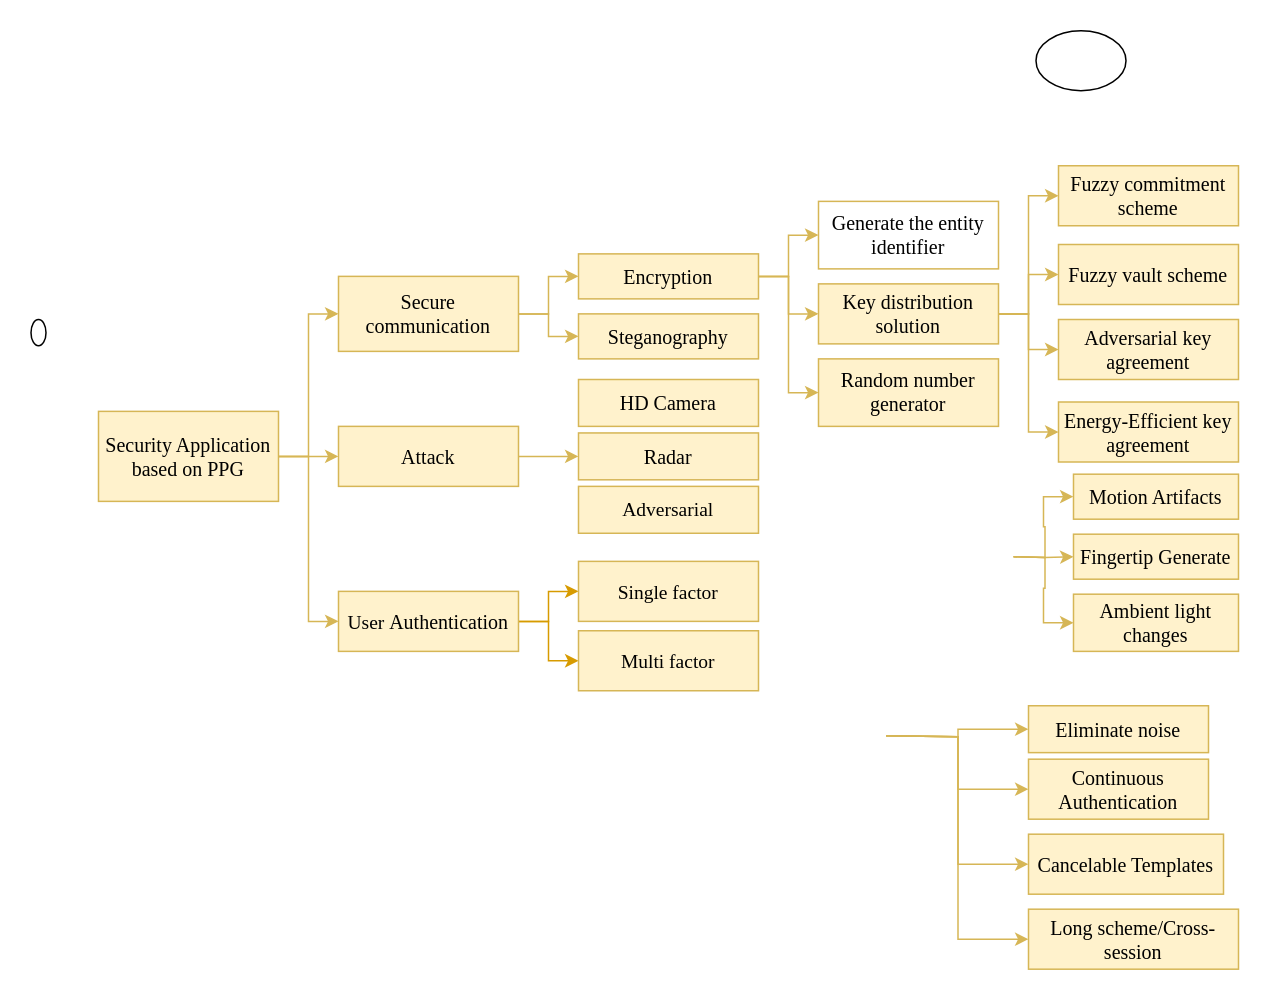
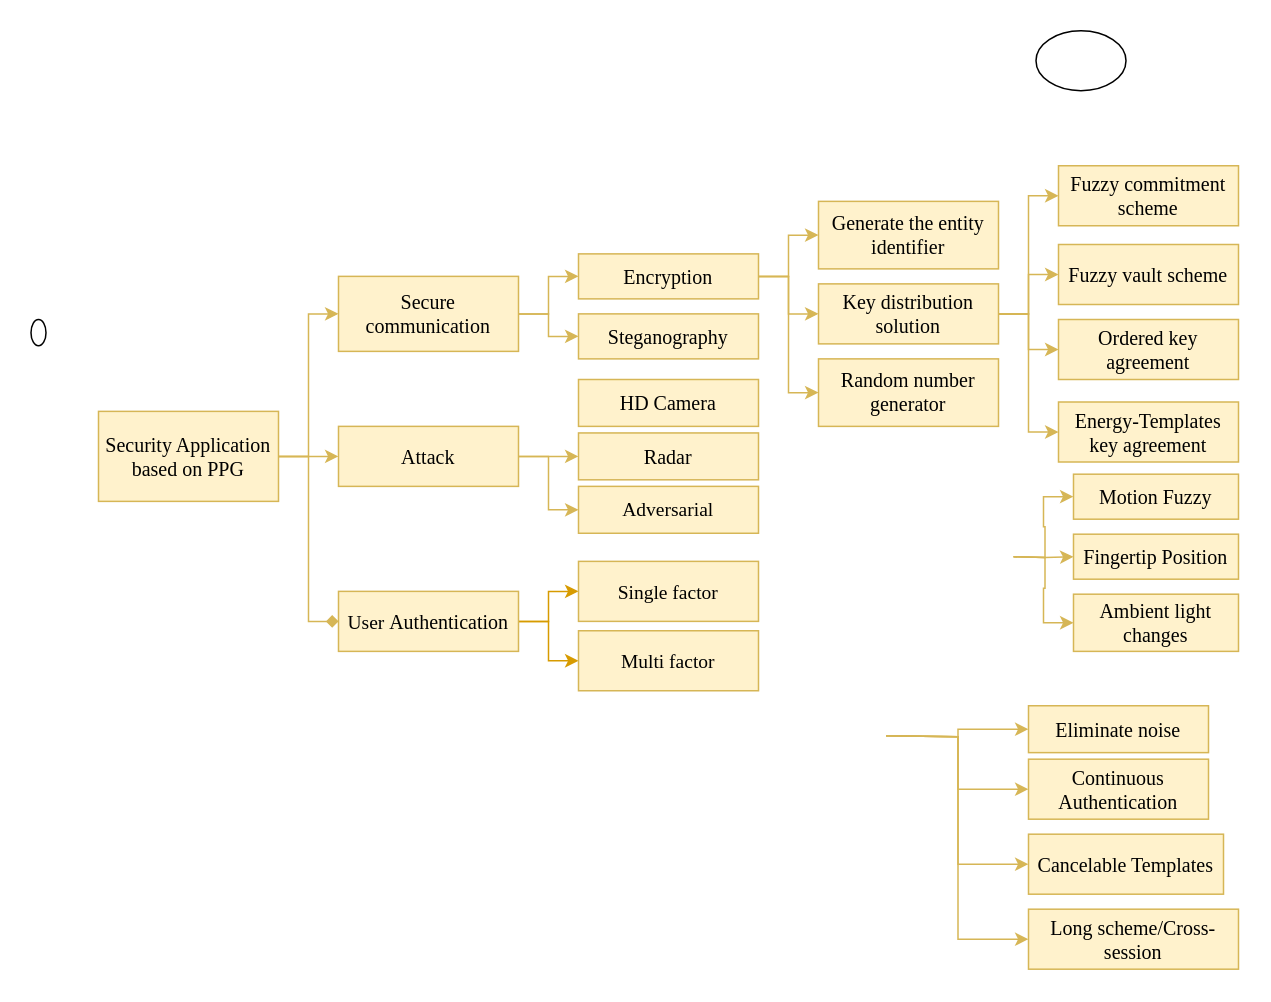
- <mxCell id="21" value="&lt;span style=&quot;font-family: &amp;#34;noto_regular&amp;#34; ; font-size: 10pt&quot;&gt;Generate the entity identifier&lt;/span&gt;" style="rounded=0;whiteSpace=wrap;html=1;fillColor=#ffffff;strokeColor=#d6b656;" parent="1" vertex="1"><mxGeometry x="545" y="133.75" width="120" height="45" as="geometry" /></mxCell>
+ <mxCell id="21" value="&lt;span style=&quot;font-family: &amp;#34;noto_regular&amp;#34; ; font-size: 10pt&quot;&gt;Generate the entity identifier&lt;/span&gt;" style="rounded=0;whiteSpace=wrap;html=1;fillColor=#fff2cc;strokeColor=#d6b656;" parent="1" vertex="1"><mxGeometry x="545" y="133.75" width="120" height="45" as="geometry" /></mxCell>
- <mxCell id="29" value="&lt;span style=&quot;font-size: 10pt&quot;&gt;&lt;font face=&quot;Times New Roman&quot;&gt;Adversarial key agreement&lt;/font&gt;&lt;/span&gt;" style="rounded=0;whiteSpace=wrap;html=1;fillColor=#fff2cc;strokeColor=#d6b656;" parent="1" vertex="1"><mxGeometry x="705" y="212.5" width="120" height="40" as="geometry" /></mxCell>
+ <mxCell id="29" value="&lt;span style=&quot;font-size: 10pt&quot;&gt;&lt;font face=&quot;Times New Roman&quot;&gt;Ordered key agreement&lt;/font&gt;&lt;/span&gt;" style="rounded=0;whiteSpace=wrap;html=1;fillColor=#fff2cc;strokeColor=#d6b656;" parent="1" vertex="1"><mxGeometry x="705" y="212.5" width="120" height="40" as="geometry" /></mxCell>
- <mxCell id="30" value="&lt;span style=&quot;font-family: &amp;#34;noto_regular&amp;#34; ; font-size: 10pt&quot;&gt;Energy-Efficient key agreement&lt;/span&gt;" style="rounded=0;whiteSpace=wrap;html=1;fillColor=#fff2cc;strokeColor=#d6b656;" parent="1" vertex="1"><mxGeometry x="705" y="267.5" width="120" height="40" as="geometry" /></mxCell>
+ <mxCell id="30" value="&lt;span style=&quot;font-family: &amp;#34;noto_regular&amp;#34; ; font-size: 10pt&quot;&gt;Energy-Templates key agreement&lt;/span&gt;" style="rounded=0;whiteSpace=wrap;html=1;fillColor=#fff2cc;strokeColor=#d6b656;" parent="1" vertex="1"><mxGeometry x="705" y="267.5" width="120" height="40" as="geometry" /></mxCell>
+ <mxCell id="14" style="edgeStyle=orthogonalEdgeStyle;rounded=0;orthogonalLoop=1;jettySize=auto;html=1;entryX=0;entryY=0.5;entryDx=0;entryDy=0;fillColor=#fff2cc;strokeColor=#d6b656;" parent="1" source="15" target="33" edge="1"><mxGeometry relative="1" as="geometry" /></mxCell>
- <mxCell id="38" value="&lt;font face=&quot;noto_regular&quot;&gt;&lt;span style=&quot;font-size: 13.333px&quot;&gt;Motion Artifacts&lt;/span&gt;&lt;/font&gt;" style="rounded=0;whiteSpace=wrap;html=1;fillColor=#fff2cc;strokeColor=#d6b656;" parent="1" vertex="1"><mxGeometry x="715" y="315.63" width="110" height="30" as="geometry" /></mxCell>
+ <mxCell id="38" value="&lt;font face=&quot;noto_regular&quot;&gt;&lt;span style=&quot;font-size: 13.333px&quot;&gt;Motion Fuzzy&lt;/span&gt;&lt;/font&gt;" style="rounded=0;whiteSpace=wrap;html=1;fillColor=#fff2cc;strokeColor=#d6b656;" parent="1" vertex="1"><mxGeometry x="715" y="315.63" width="110" height="30" as="geometry" /></mxCell>
- <mxCell id="39" value="&lt;font face=&quot;noto_regular&quot;&gt;&lt;span style=&quot;font-size: 13.333px&quot;&gt;Fingertip Generate&lt;/span&gt;&lt;/font&gt;" style="rounded=0;whiteSpace=wrap;html=1;fillColor=#fff2cc;strokeColor=#d6b656;" parent="1" vertex="1"><mxGeometry x="715" y="355.63" width="110" height="30" as="geometry" /></mxCell>
+ <mxCell id="39" value="&lt;font face=&quot;noto_regular&quot;&gt;&lt;span style=&quot;font-size: 13.333px&quot;&gt;Fingertip Position&lt;/span&gt;&lt;/font&gt;" style="rounded=0;whiteSpace=wrap;html=1;fillColor=#fff2cc;strokeColor=#d6b656;" parent="1" vertex="1"><mxGeometry x="715" y="355.63" width="110" height="30" as="geometry" /></mxCell>
- <mxCell id="4" style="edgeStyle=orthogonalEdgeStyle;rounded=0;orthogonalLoop=1;jettySize=auto;html=1;fillColor=#fff2cc;strokeColor=#d6b656;entryX=0;entryY=0.5;entryDx=0;entryDy=0;" parent="1" source="5" target="49" edge="1"><mxGeometry relative="1" as="geometry"><mxPoint x="185" y="430" as="targetPoint" /></mxGeometry></mxCell>
+ <mxCell id="4" style="edgeStyle=orthogonalEdgeStyle;rounded=0;orthogonalLoop=1;jettySize=auto;html=1;fillColor=#fff2cc;strokeColor=#d6b656;entryX=0;entryY=0.5;entryDx=0;entryDy=0;endArrow=diamond;" parent="1" source="5" target="49" edge="1"><mxGeometry relative="1" as="geometry"><mxPoint x="185" y="430" as="targetPoint" /></mxGeometry></mxCell>
